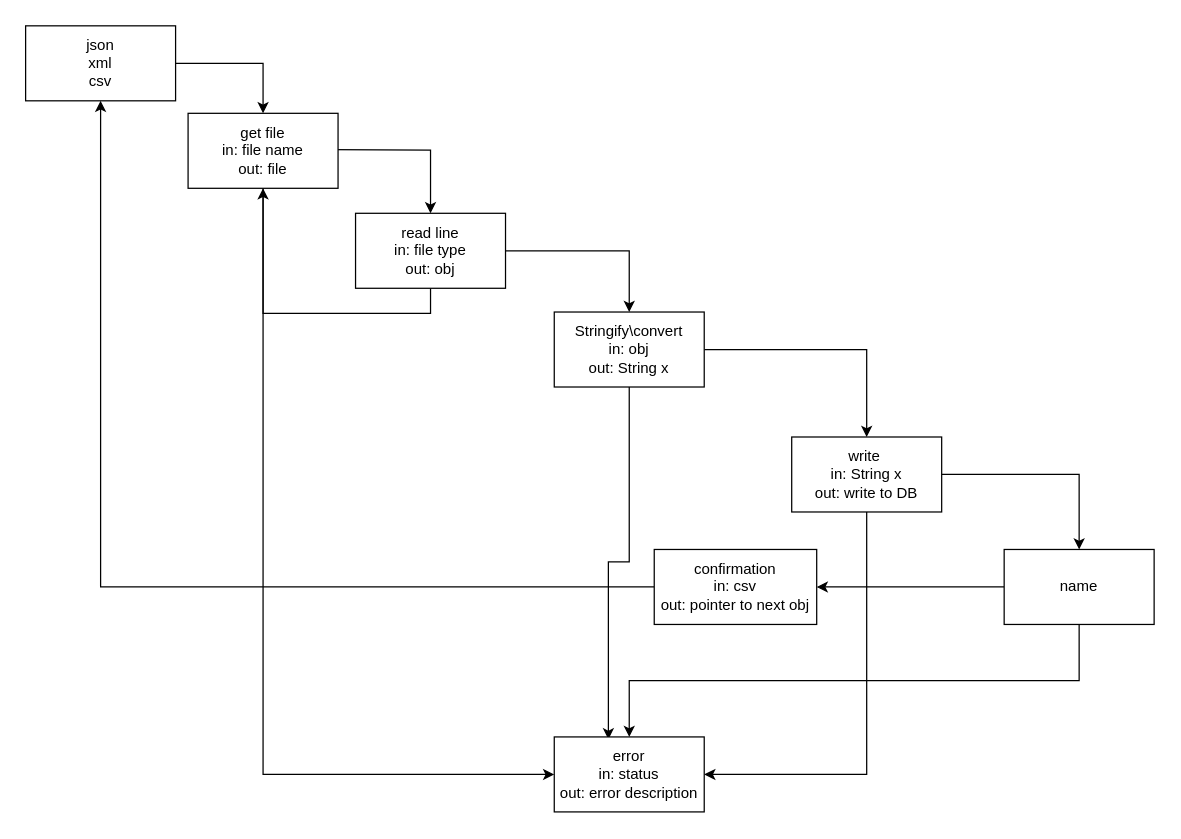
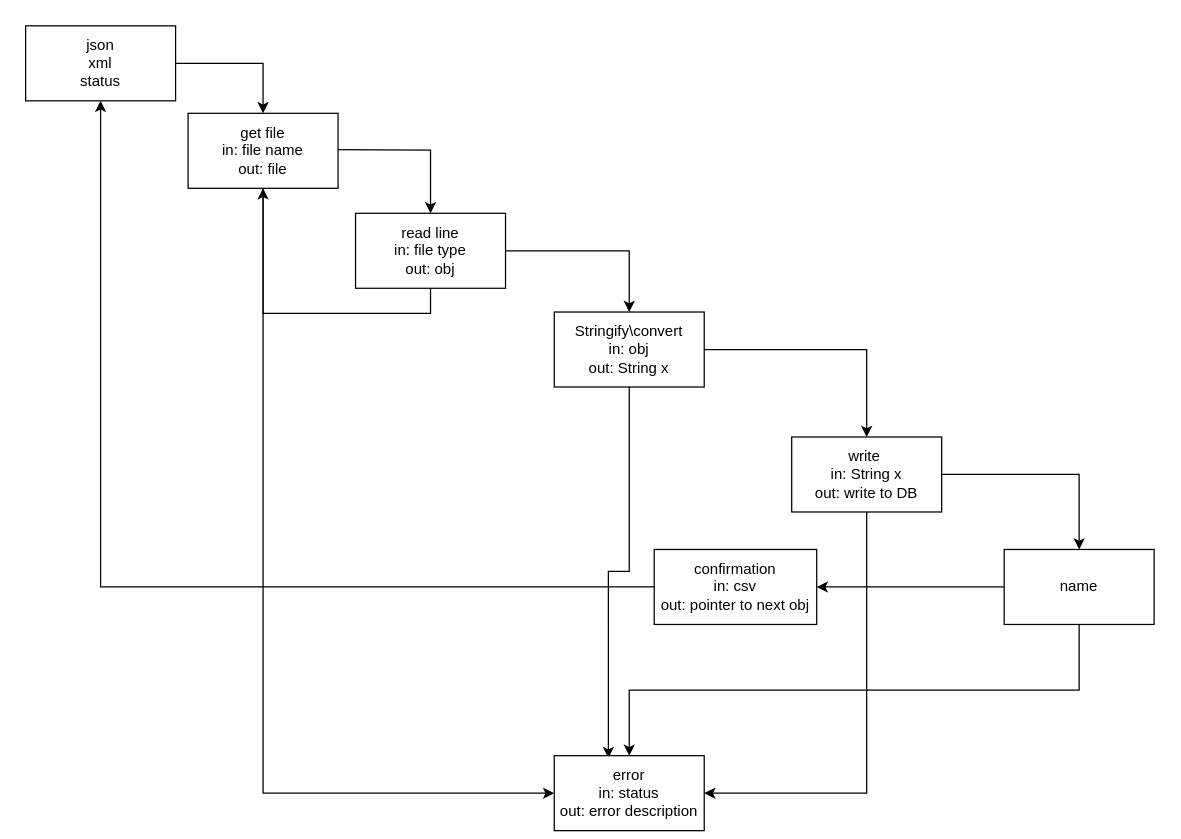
- <mxCell id="4" value="json&lt;br&gt;xml&lt;br&gt;csv" style="rounded=0;whiteSpace=wrap;html=1;" vertex="1" parent="1"><mxGeometry x="20" y="20" width="120" height="60" as="geometry" /></mxCell>
+ <mxCell id="4" value="json&lt;br&gt;xml&lt;br&gt;status" style="rounded=0;whiteSpace=wrap;html=1;" vertex="1" parent="1"><mxGeometry x="20" y="20" width="120" height="60" as="geometry" /></mxCell>
- <mxCell id="19" value="error&lt;br&gt;in: status&lt;br&gt;out: error description" style="rounded=0;whiteSpace=wrap;html=1;" vertex="1" parent="1"><mxGeometry x="443" y="589" width="120" height="60" as="geometry" /></mxCell>
+ <mxCell id="19" value="error&lt;br&gt;in: status&lt;br&gt;out: error description" style="rounded=0;whiteSpace=wrap;html=1;" vertex="1" parent="1"><mxGeometry x="443" y="604" width="120" height="60" as="geometry" /></mxCell>
